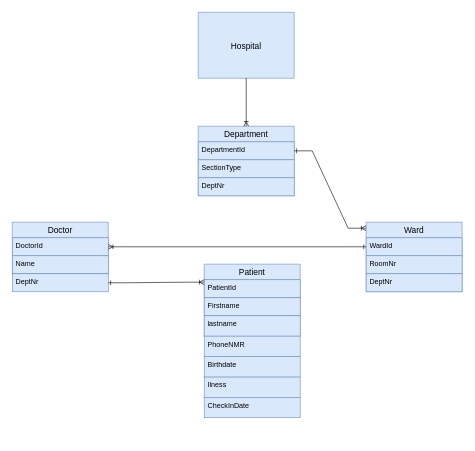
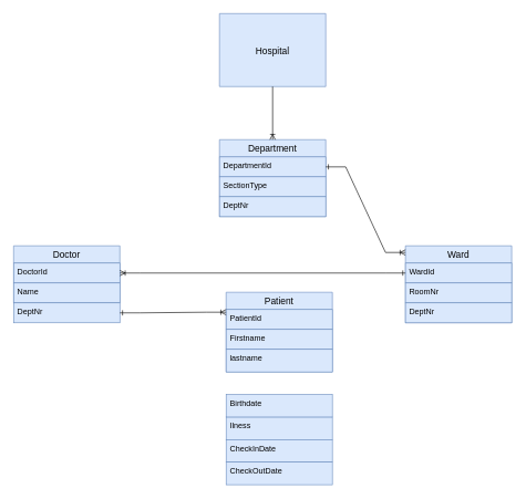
- <mxCell id="23" value="PhoneNMR" style="text;strokeColor=#6c8ebf;fillColor=#dae8fc;spacingLeft=4;spacingRight=4;overflow=hidden;rotatable=0;points=[[0,0.5],[1,0.5]];portConstraint=eastwest;fontSize=12;fillStyle=auto;" vertex="1" parent="1"><mxGeometry x="340" y="560" width="160" height="34" as="geometry" /></mxCell>
+ <mxCell id="20" value="CheckOutDate" style="text;strokeColor=#6c8ebf;fillColor=#dae8fc;spacingLeft=4;spacingRight=4;overflow=hidden;rotatable=0;points=[[0,0.5],[1,0.5]];portConstraint=eastwest;fontSize=12;fillStyle=auto;" vertex="1" parent="1"><mxGeometry x="340" y="696" width="160" height="34" as="geometry" /></mxCell>
